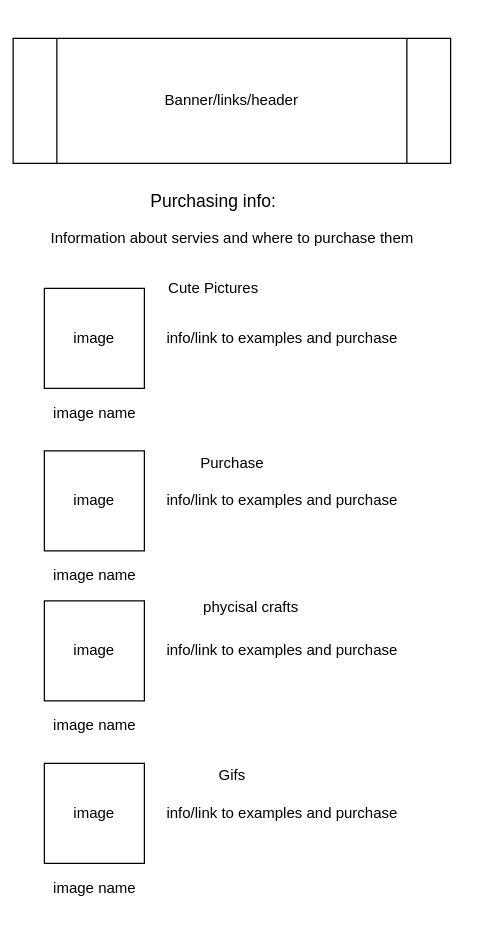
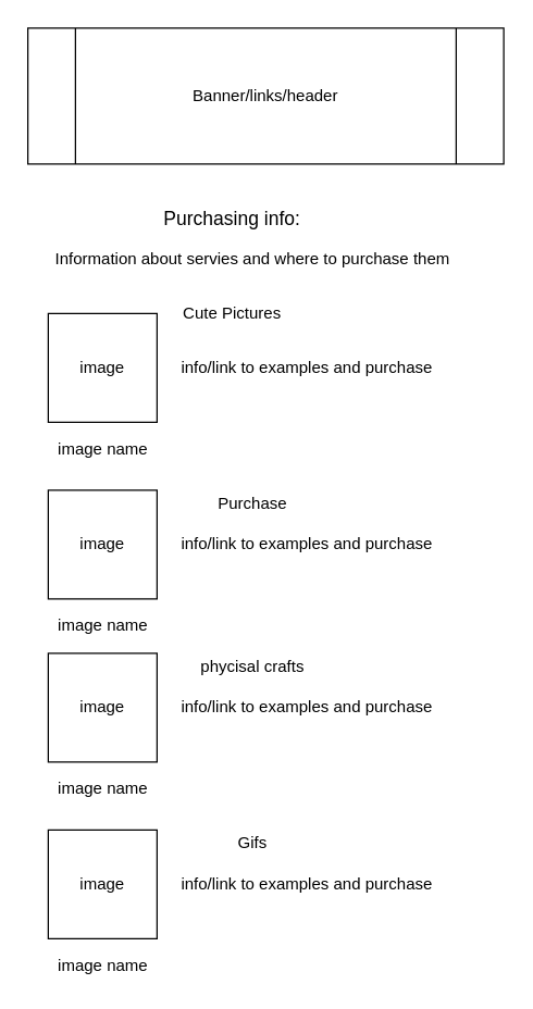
- <mxCell id="2" value="Banner/links/header" style="shape=process;whiteSpace=wrap;html=1;backgroundOutline=1;" vertex="1" parent="1"><mxGeometry x="10" y="30" width="350" height="100" as="geometry" /></mxCell>
+ <mxCell id="2" value="Banner/links/header" style="shape=process;whiteSpace=wrap;html=1;backgroundOutline=1;" vertex="1" parent="1"><mxGeometry x="20" y="20" width="350" height="100" as="geometry" /></mxCell>
- <mxCell id="14" value="phycisal crafts" style="text;html=1;align=center;verticalAlign=middle;resizable=0;points=[];autosize=1;" vertex="1" parent="1"><mxGeometry x="155" y="475" width="90" height="20" as="geometry" /></mxCell>
+ <mxCell id="14" value="phycisal crafts" style="text;html=1;align=center;verticalAlign=middle;resizable=0;points=[];autosize=1;" vertex="1" parent="1"><mxGeometry x="140" y="480" width="90" height="20" as="geometry" /></mxCell>
